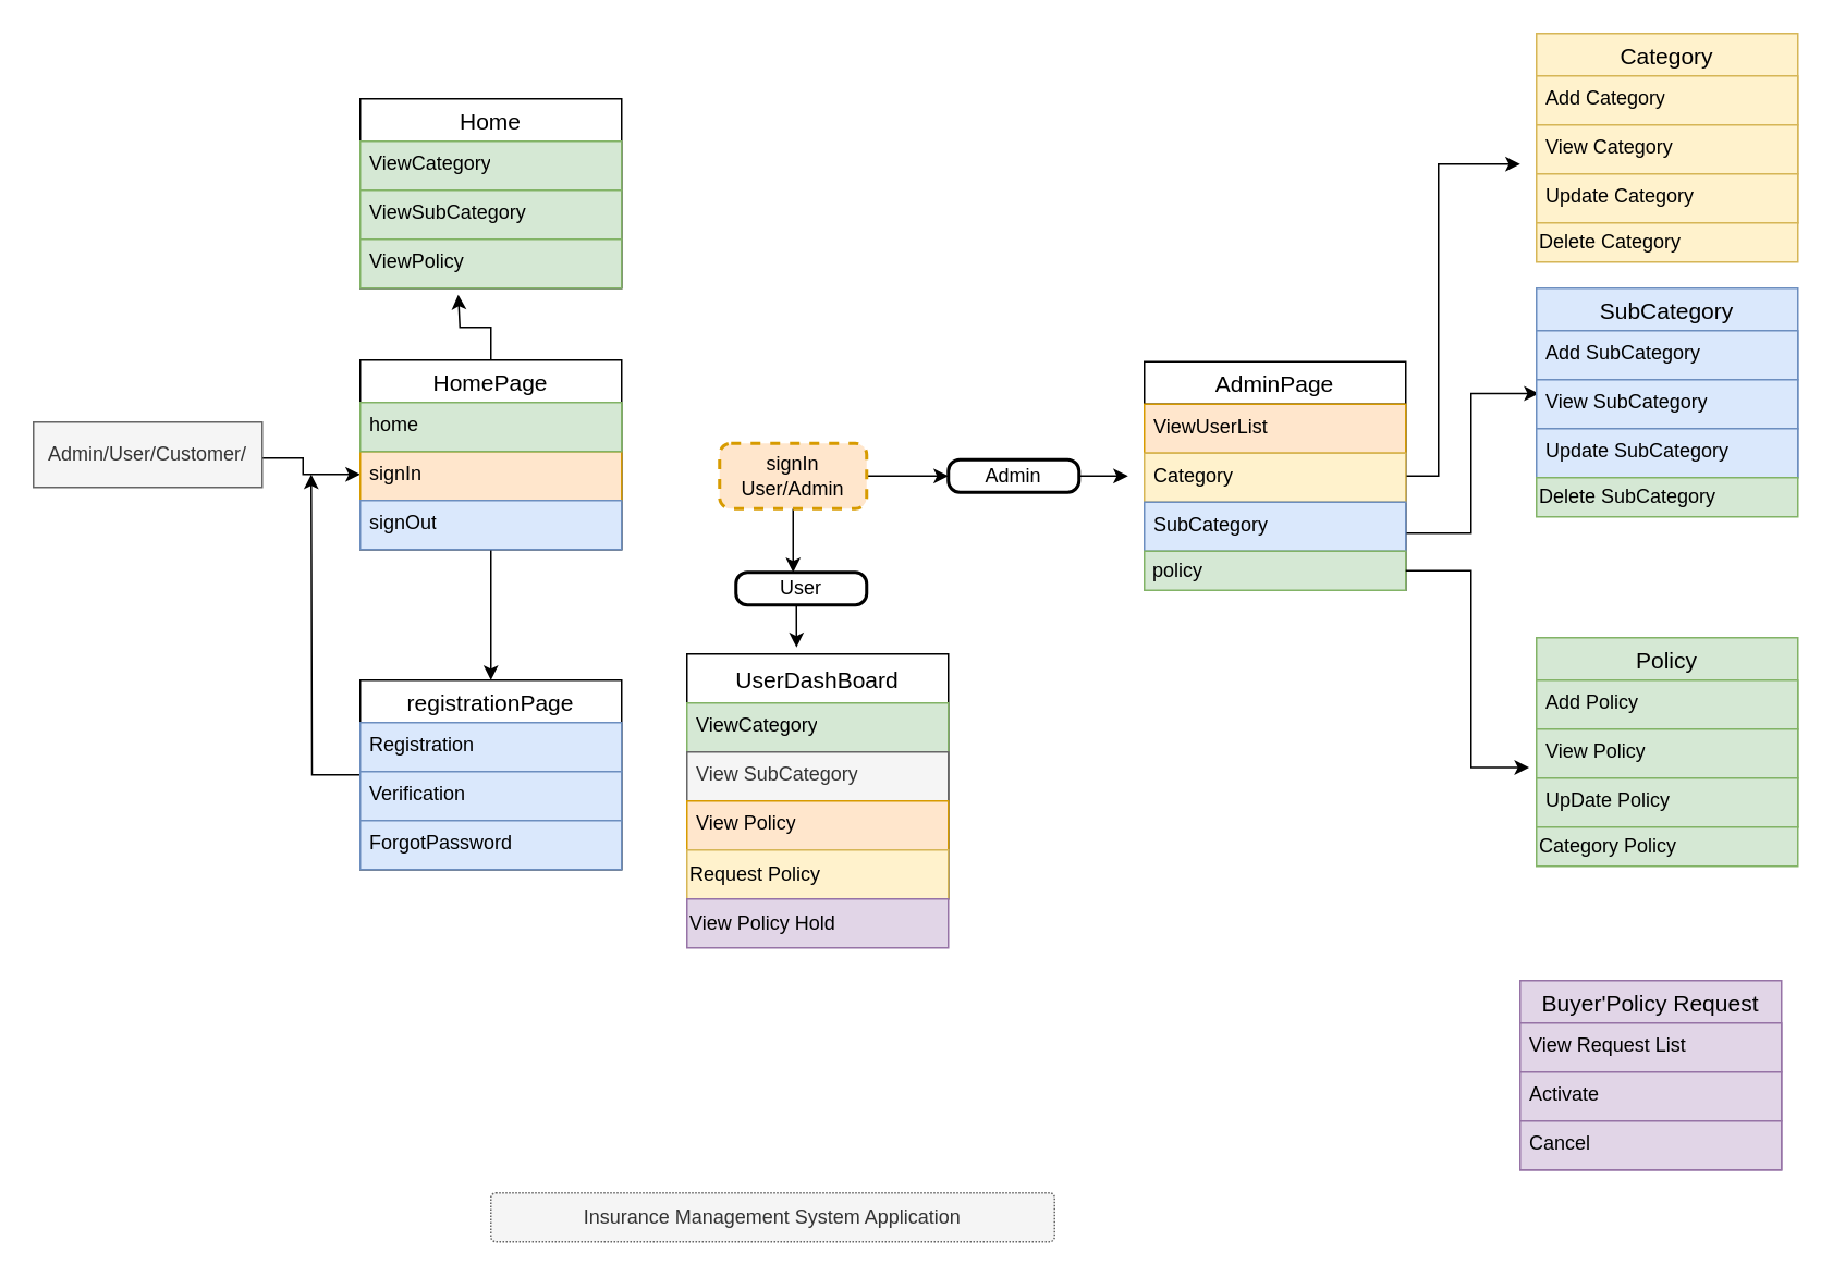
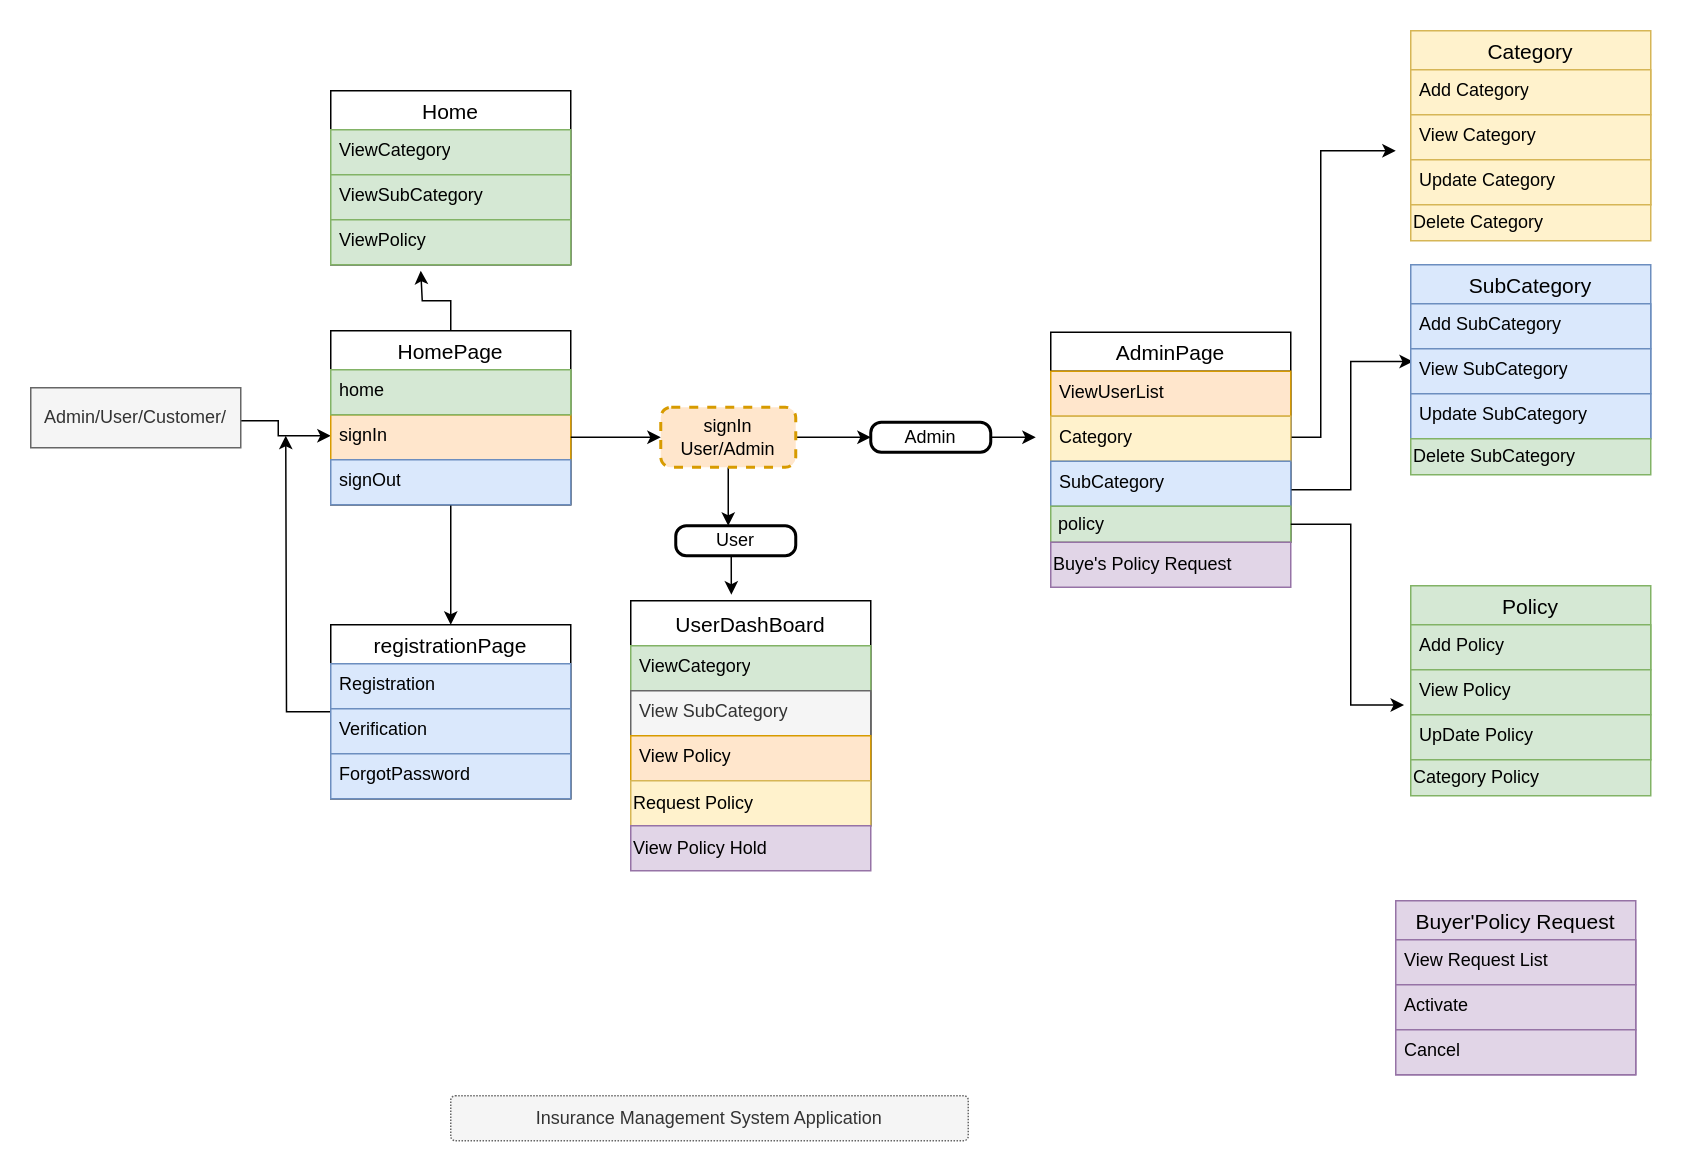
+ <mxCell id="59" style="edgeStyle=orthogonalEdgeStyle;rounded=0;orthogonalLoop=1;jettySize=auto;html=1;exitX=1;exitY=0.5;exitDx=0;exitDy=0;entryX=0;entryY=0.5;entryDx=0;entryDy=0;" parent="1" source="8" target="21" edge="1"><mxGeometry relative="1" as="geometry" /></mxCell>
+ <mxCell id="39" value="Buye's Policy Request" style="whiteSpace=wrap;html=1;align=left;fillColor=#e1d5e7;strokeColor=#9673a6;" parent="1" vertex="1"><mxGeometry x="700" y="361" width="160" height="30" as="geometry" /></mxCell>
